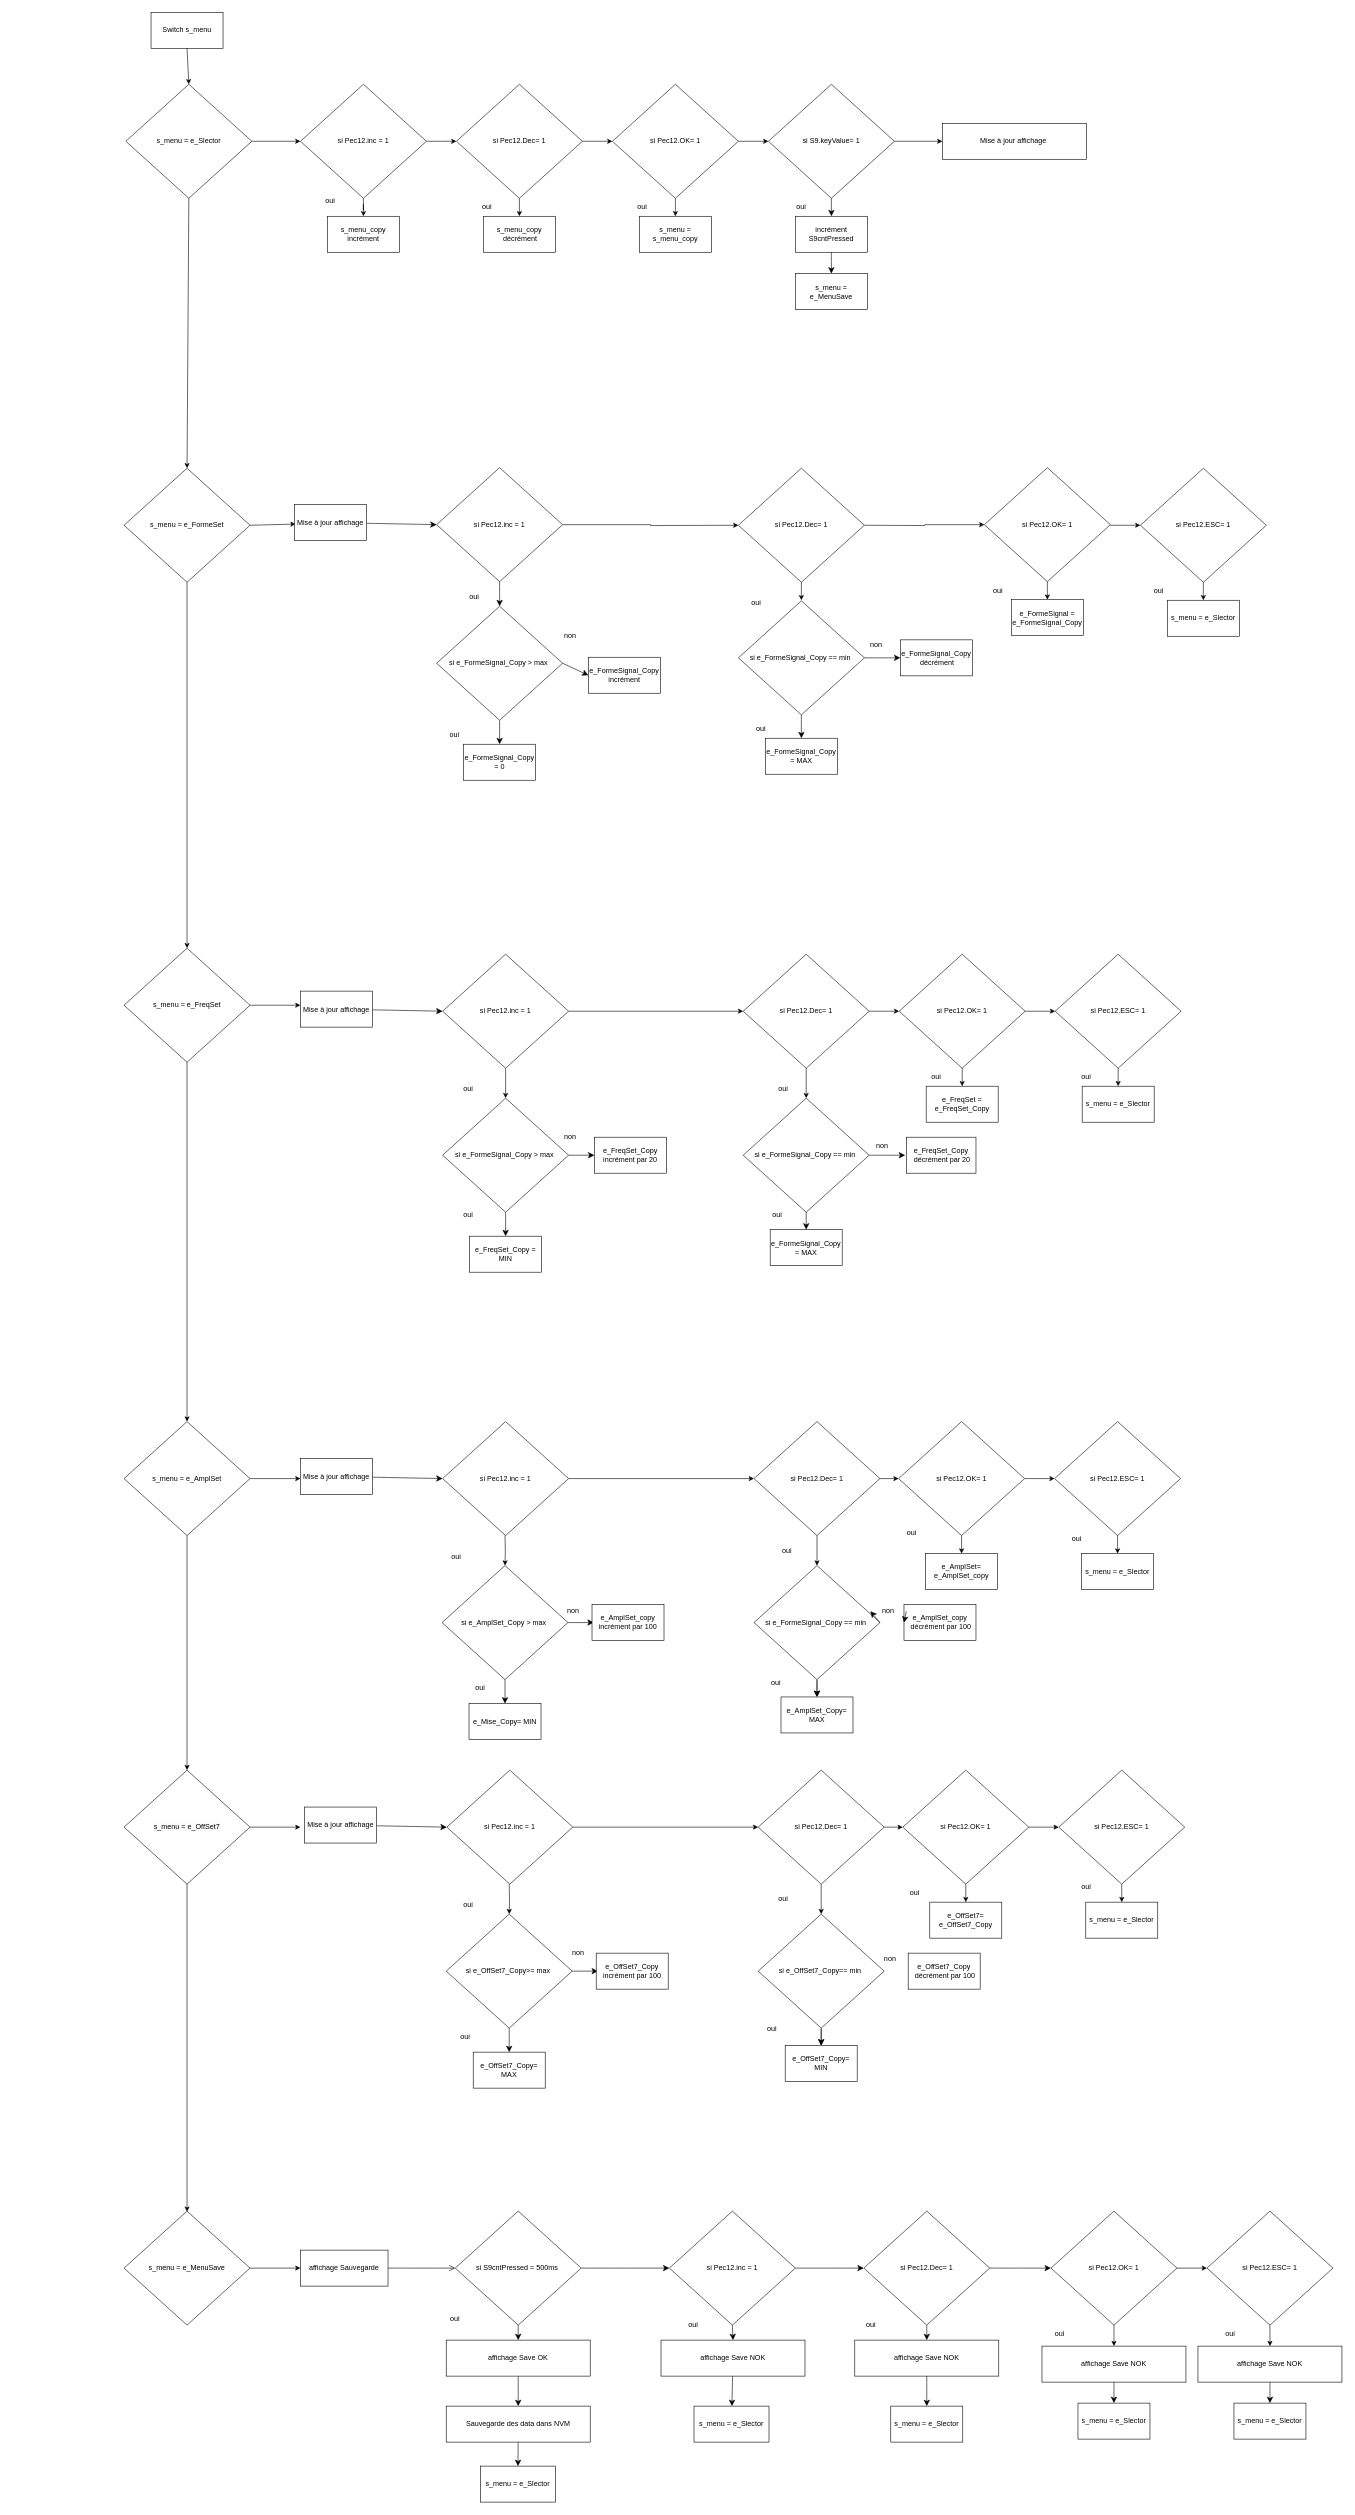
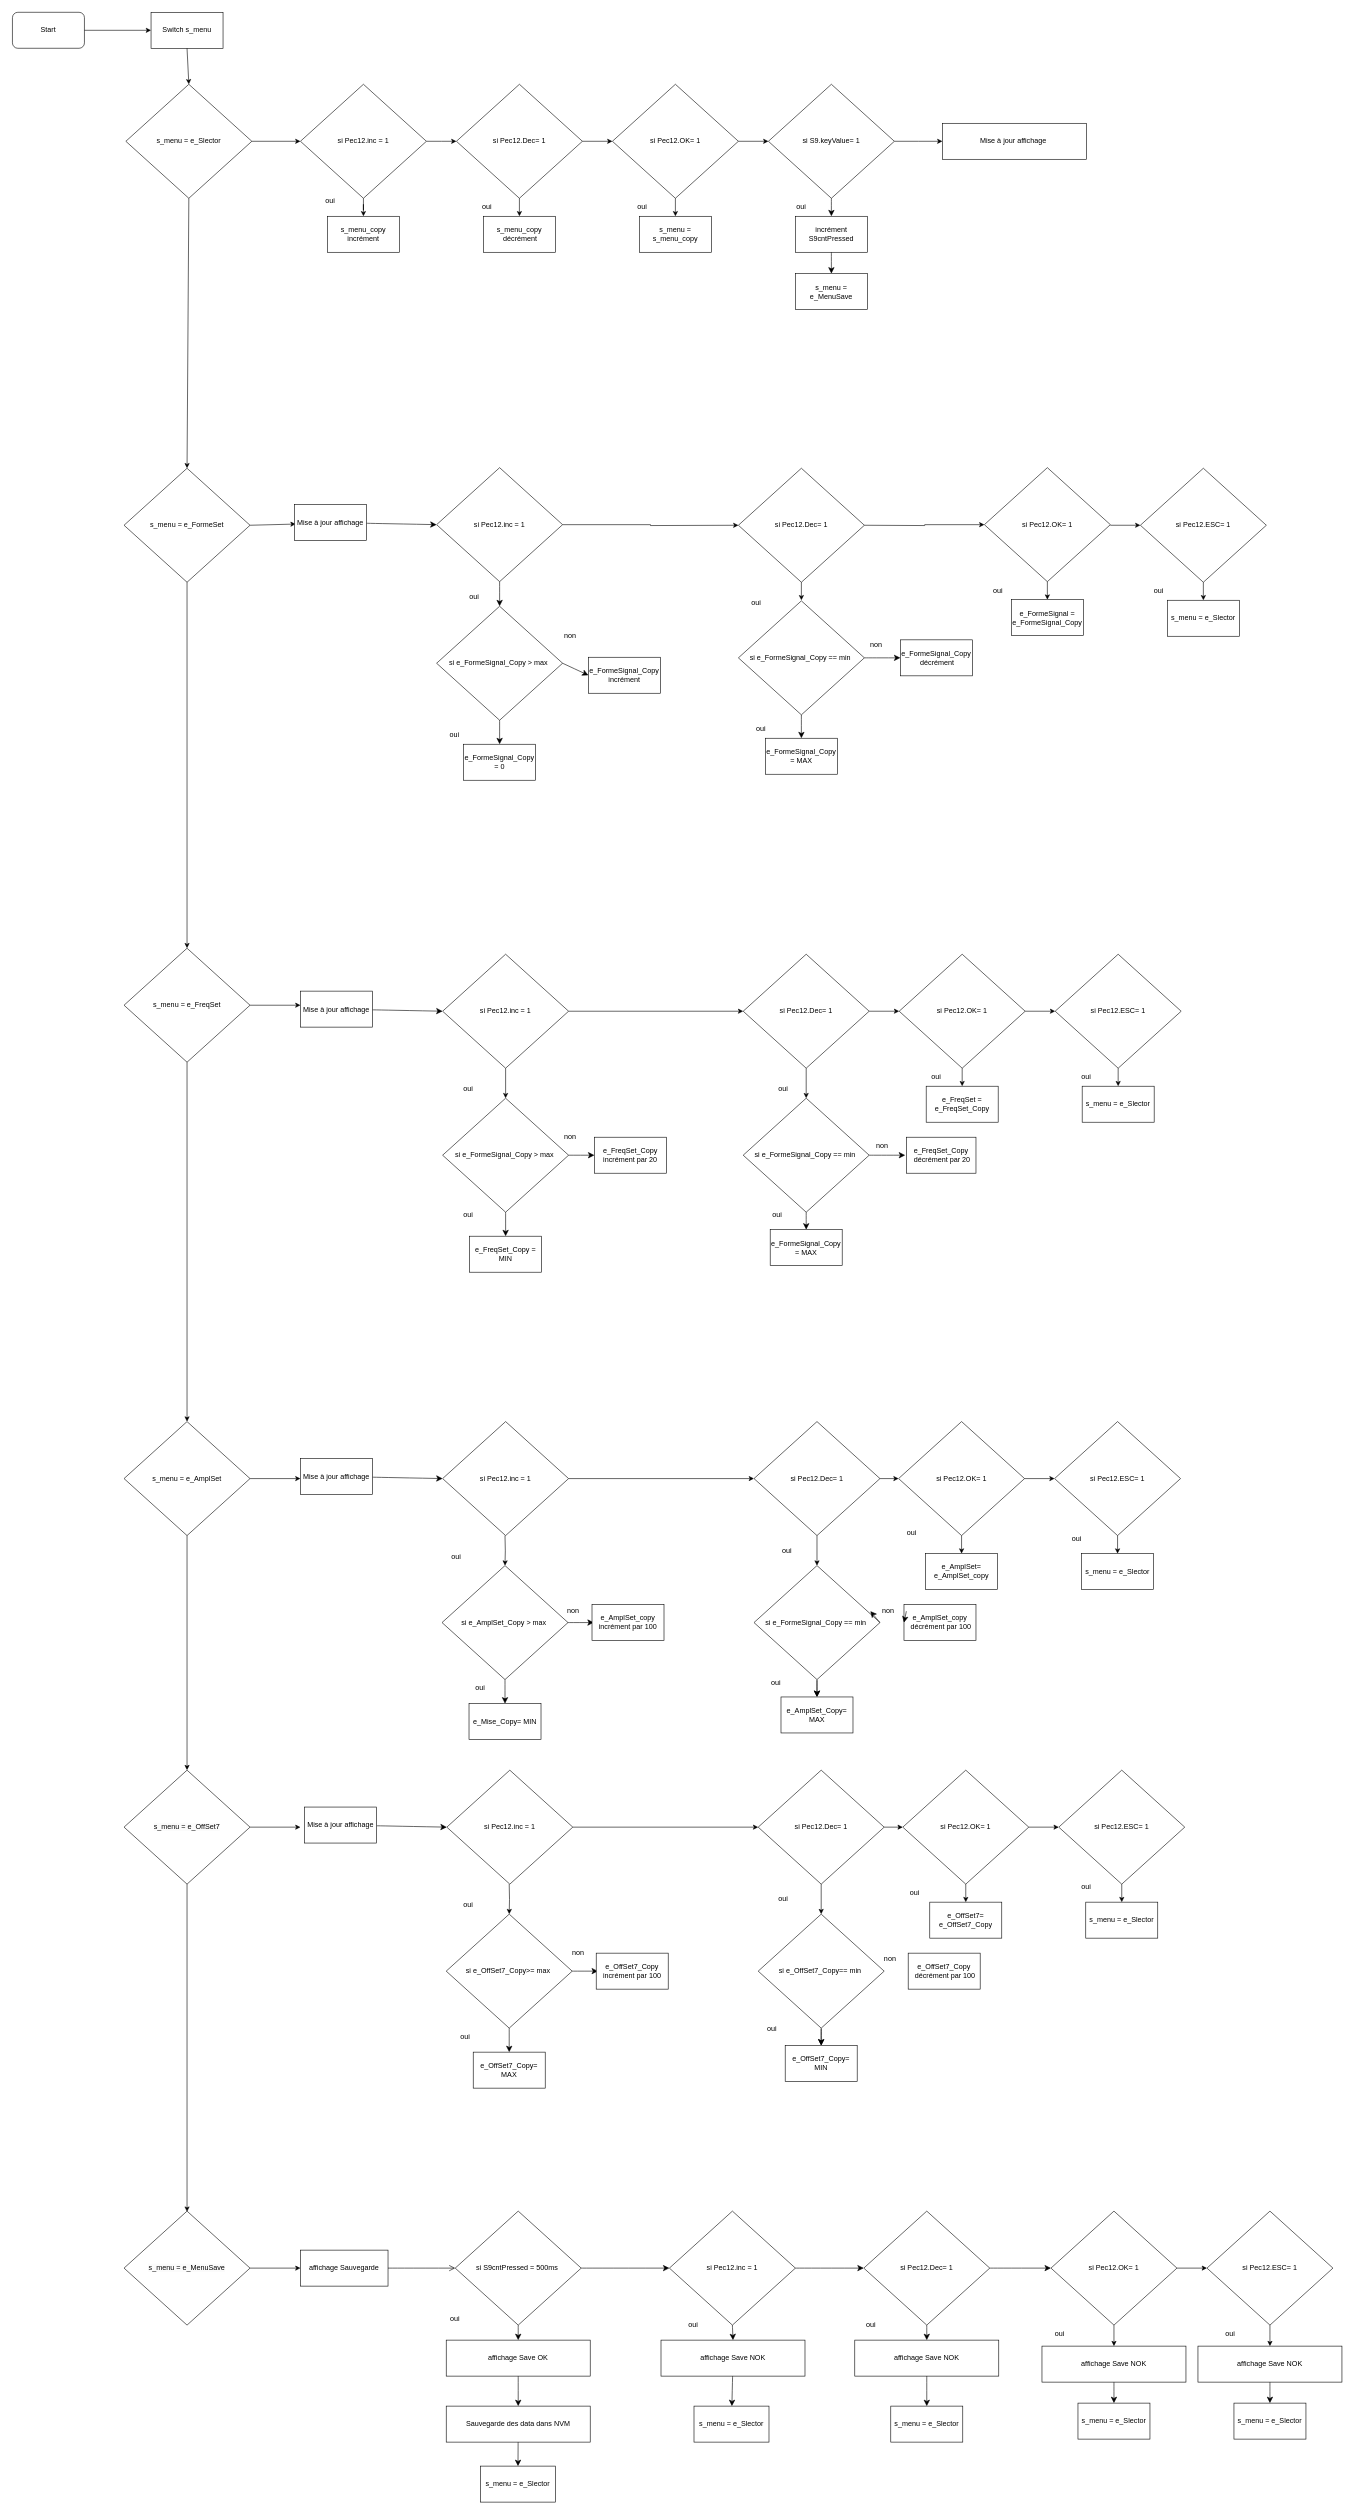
+ <mxCell id="14" value="Start" style="rounded=1;whiteSpace=wrap;html=1;" parent="1" vertex="1"><mxGeometry x="20" y="20" width="120" height="60" as="geometry" /></mxCell>
+ <mxCell id="16" value="" style="endArrow=classic;html=1;rounded=0;exitX=1;exitY=0.5;exitDx=0;exitDy=0;entryX=0;entryY=0.5;entryDx=0;entryDy=0;" parent="1" source="14" target="15" edge="1"><mxGeometry width="50" height="50" relative="1" as="geometry"><mxPoint x="370" y="230" as="sourcePoint" /><mxPoint x="420" y="180" as="targetPoint" /></mxGeometry></mxCell>
